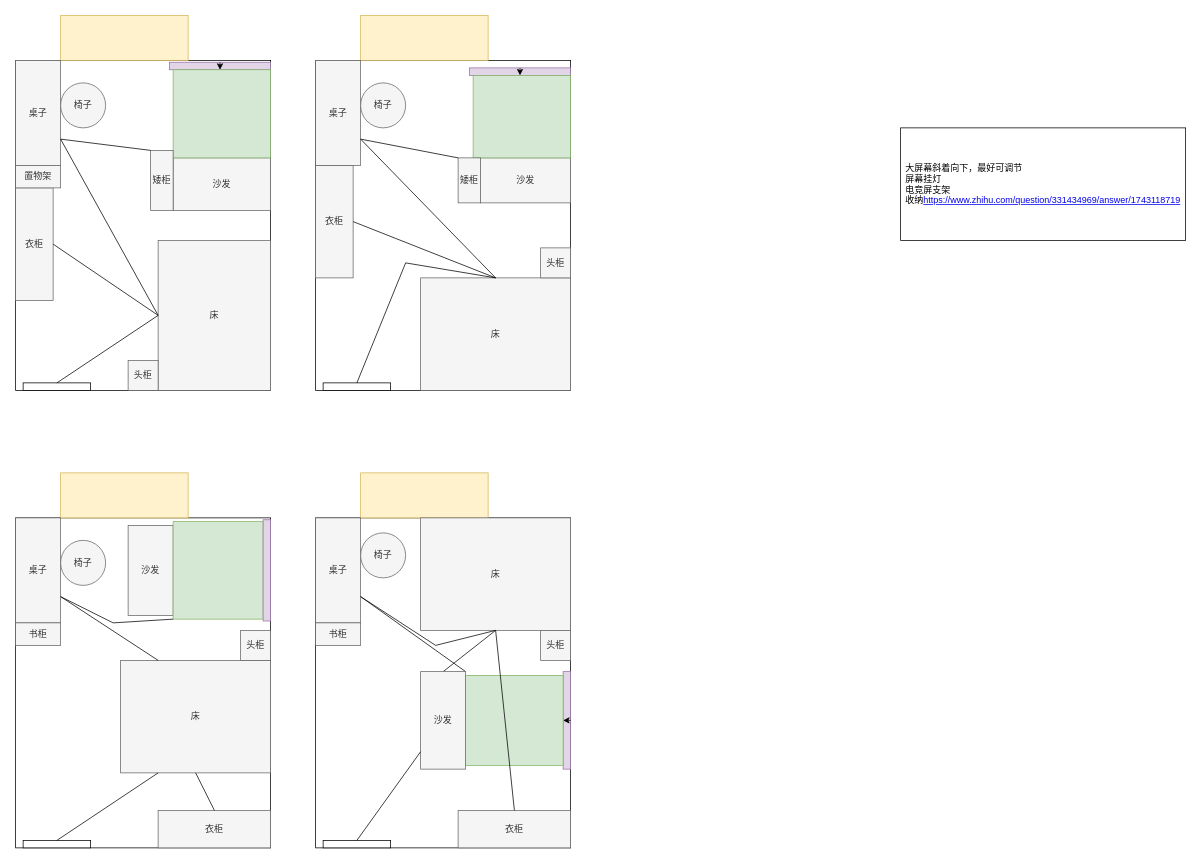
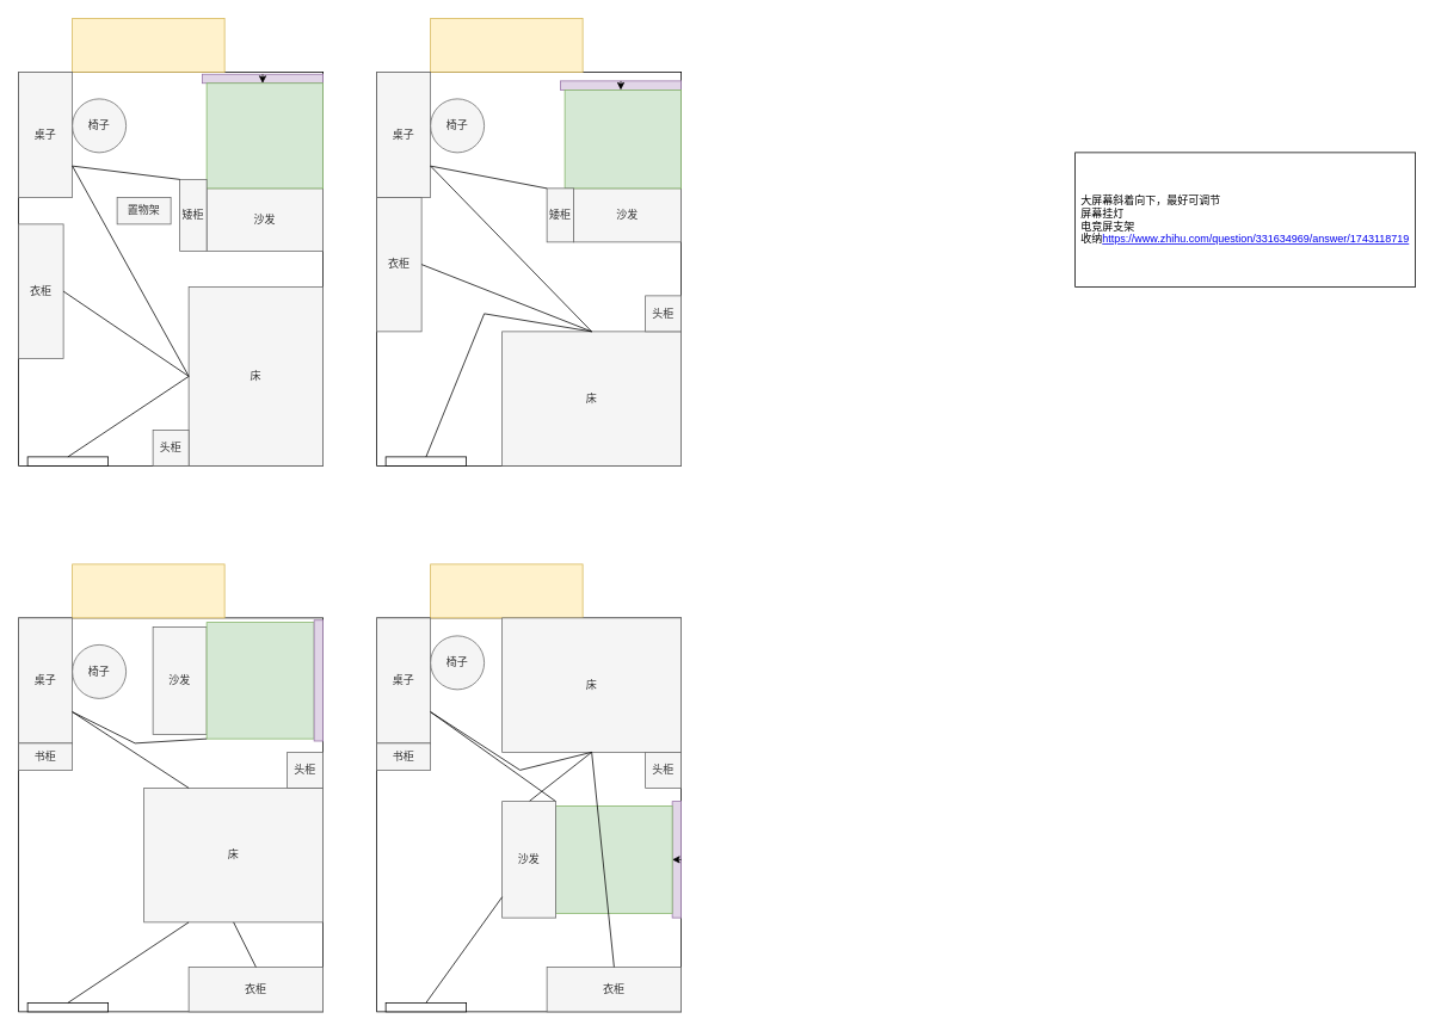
- <mxCell id="70" value="置物架" style="rounded=0;whiteSpace=wrap;html=1;fillColor=#f5f5f5;fontColor=#333333;strokeColor=#666666;" parent="1" vertex="1"><mxGeometry x="20" y="220" width="60" height="30" as="geometry" /></mxCell>
+ <mxCell id="70" value="置物架" style="rounded=0;whiteSpace=wrap;html=1;fillColor=#f5f5f5;fontColor=#333333;strokeColor=#666666;" parent="1" vertex="1"><mxGeometry x="130" y="220" width="60" height="30" as="geometry" /></mxCell>
- <mxCell id="69" value="&lt;div style=&quot;text-align: left&quot;&gt;&lt;span&gt;大屏幕斜着向下，最好可调节&lt;/span&gt;&lt;/div&gt;&lt;div style=&quot;text-align: left&quot;&gt;屏幕挂灯&lt;/div&gt;&lt;div style=&quot;text-align: left&quot;&gt;电竞屏支架&lt;/div&gt;&lt;div style=&quot;text-align: left&quot;&gt;收纳&lt;a href=&quot;https://www.zhihu.com/question/331434969/answer/1743118719&quot;&gt;https://www.zhihu.com/question/331434969/answer/1743118719&lt;/a&gt;&lt;br&gt;&lt;/div&gt;" style="rounded=0;whiteSpace=wrap;html=1;" parent="1" vertex="1"><mxGeometry x="1200" y="170" width="380" height="150" as="geometry" /></mxCell>
+ <mxCell id="69" value="&lt;div style=&quot;text-align: left&quot;&gt;&lt;span&gt;大屏幕斜着向下，最好可调节&lt;/span&gt;&lt;/div&gt;&lt;div style=&quot;text-align: left&quot;&gt;屏幕挂灯&lt;/div&gt;&lt;div style=&quot;text-align: left&quot;&gt;电竞屏支架&lt;/div&gt;&lt;div style=&quot;text-align: left&quot;&gt;收纳&lt;a href=&quot;https://www.zhihu.com/question/331434969/answer/1743118719&quot;&gt;https://www.zhihu.com/question/331634969/answer/1743118719&lt;/a&gt;&lt;br&gt;&lt;/div&gt;" style="rounded=0;whiteSpace=wrap;html=1;" parent="1" vertex="1"><mxGeometry x="1200" y="170" width="380" height="150" as="geometry" /></mxCell>
